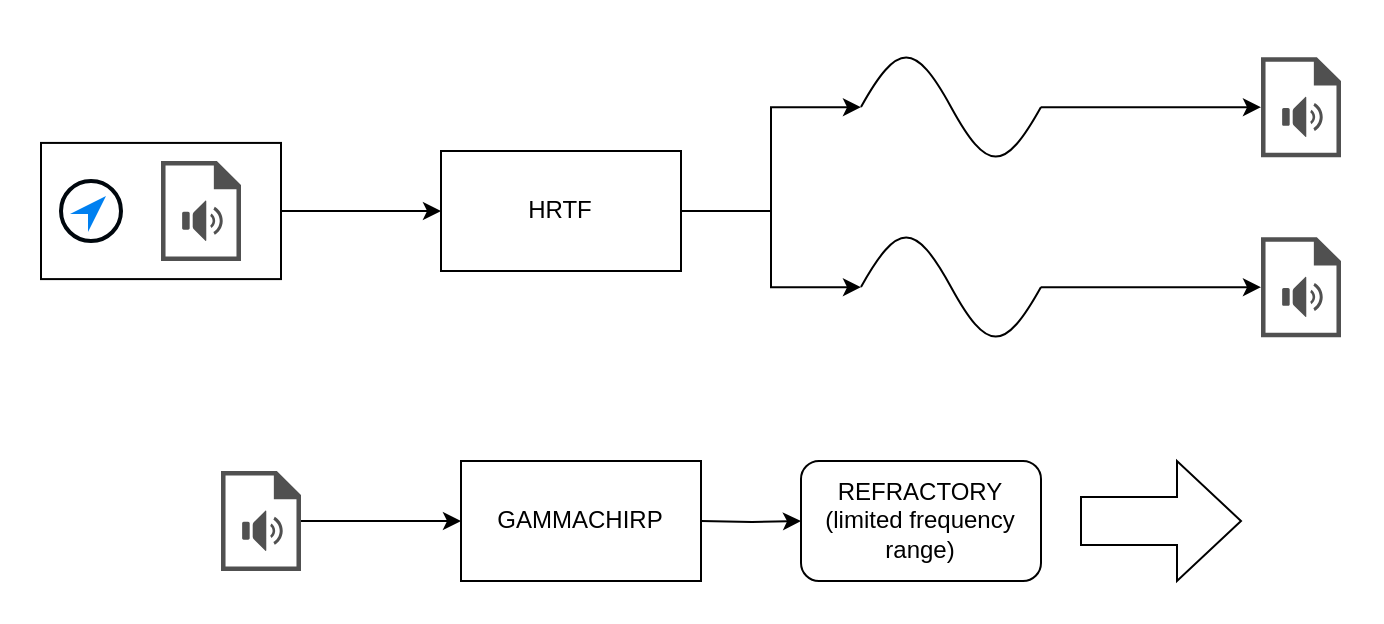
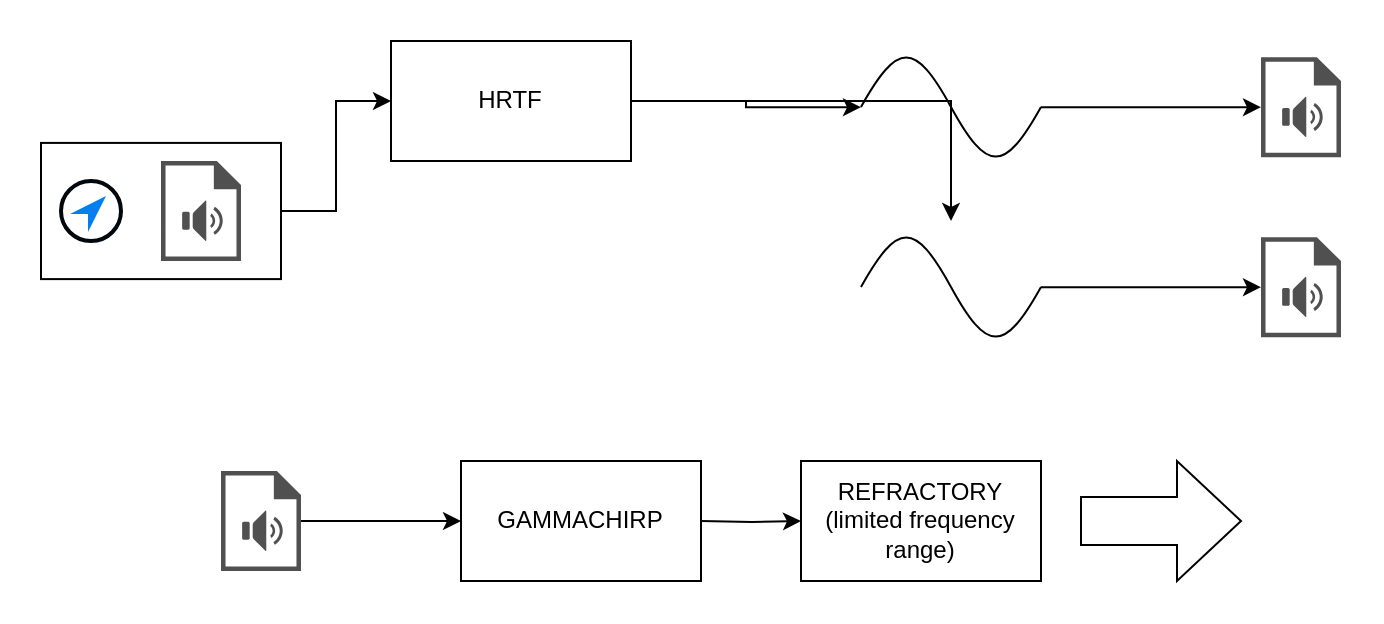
- <mxCell id="11" value="HRTF" style="rounded=0;whiteSpace=wrap;html=1;fillColor=none;" parent="1" vertex="1"><mxGeometry x="220" y="75" width="120" height="60" as="geometry" /></mxCell>
+ <mxCell id="11" value="HRTF" style="rounded=0;whiteSpace=wrap;html=1;fillColor=none;" parent="1" vertex="1"><mxGeometry x="195" y="20" width="120" height="60" as="geometry" /></mxCell>
- <mxCell id="6" value="&lt;div&gt;REFRACTORY&lt;br&gt;(limited frequency range)&lt;br&gt;&lt;/div&gt;" style="whiteSpace=wrap;html=1;fillColor=none;rounded=1;" parent="1" vertex="1"><mxGeometry x="400" y="230" width="120" height="60" as="geometry" /></mxCell>
+ <mxCell id="6" value="&lt;div&gt;REFRACTORY&lt;br&gt;(limited frequency range)&lt;br&gt;&lt;/div&gt;" style="rounded=0;whiteSpace=wrap;html=1;fillColor=none;" parent="1" vertex="1"><mxGeometry x="400" y="230" width="120" height="60" as="geometry" /></mxCell>
